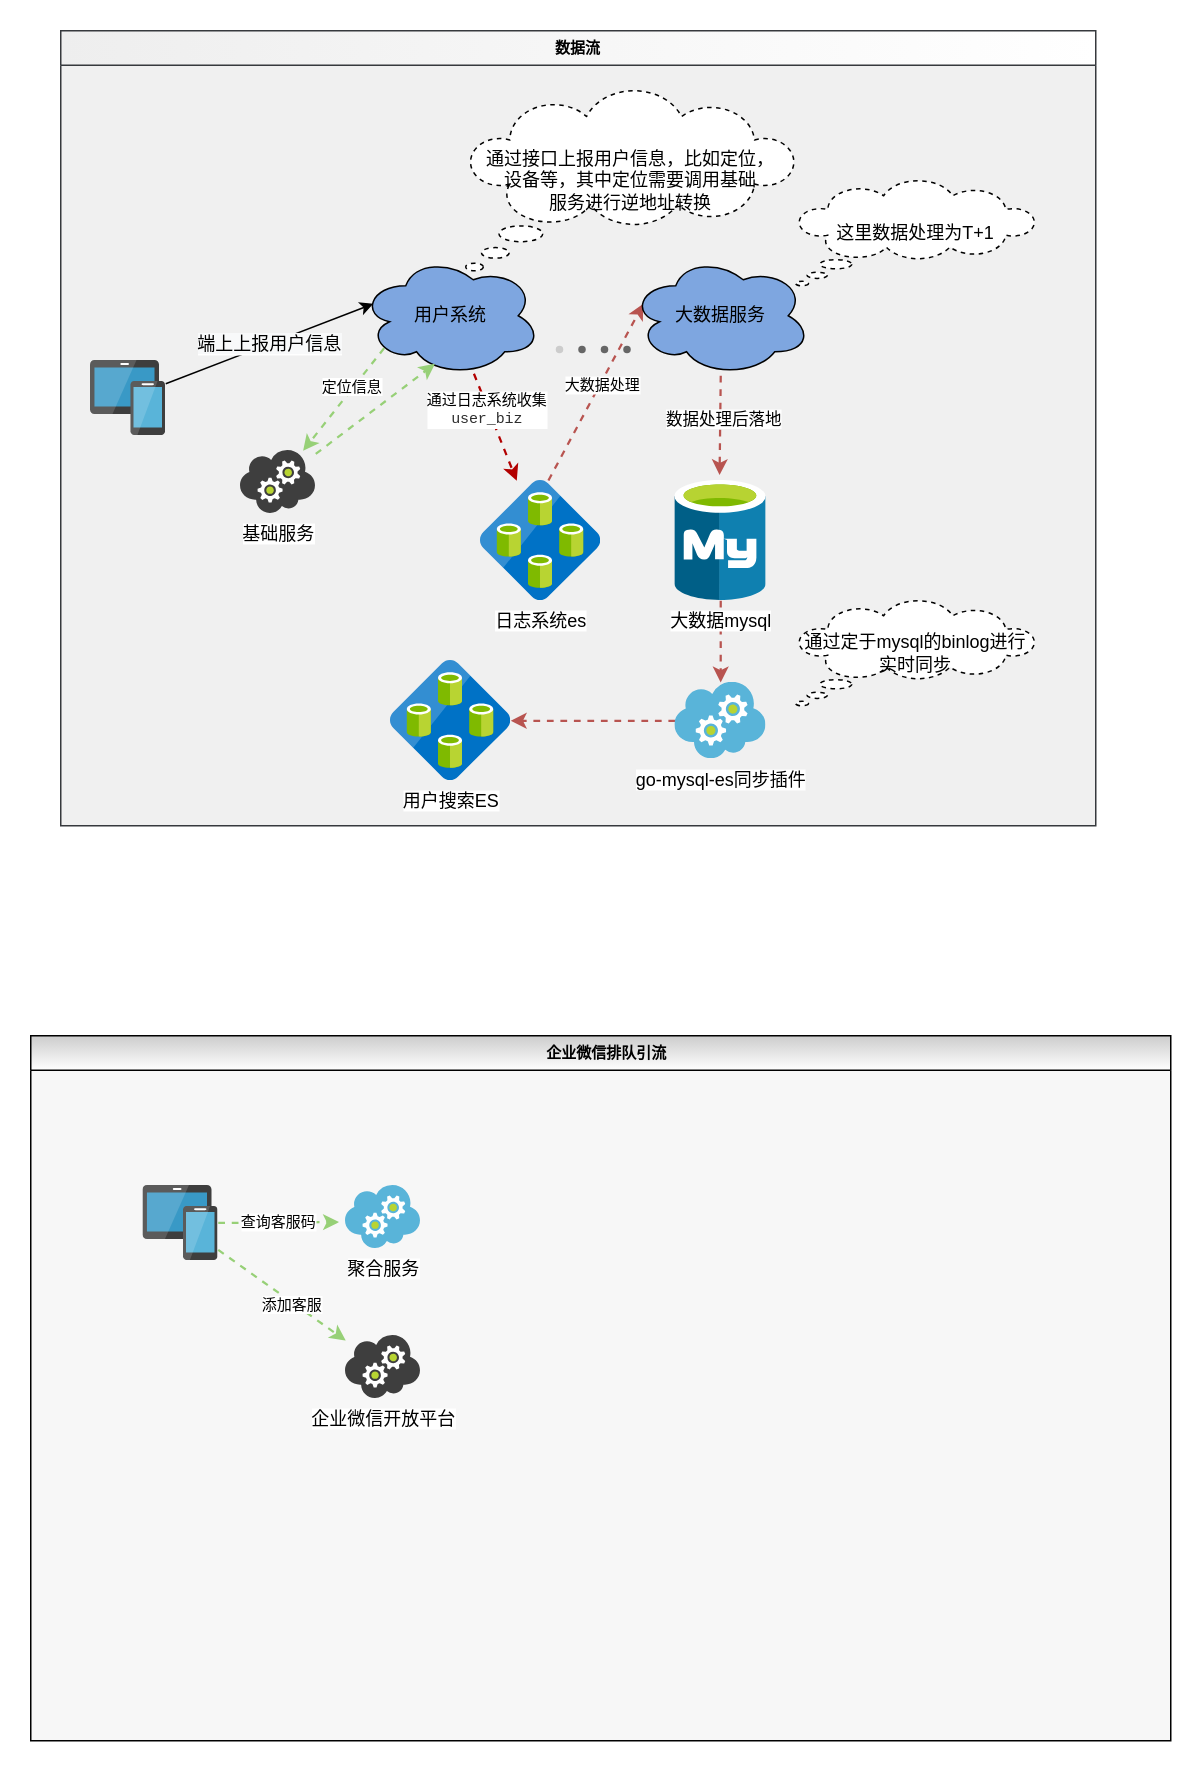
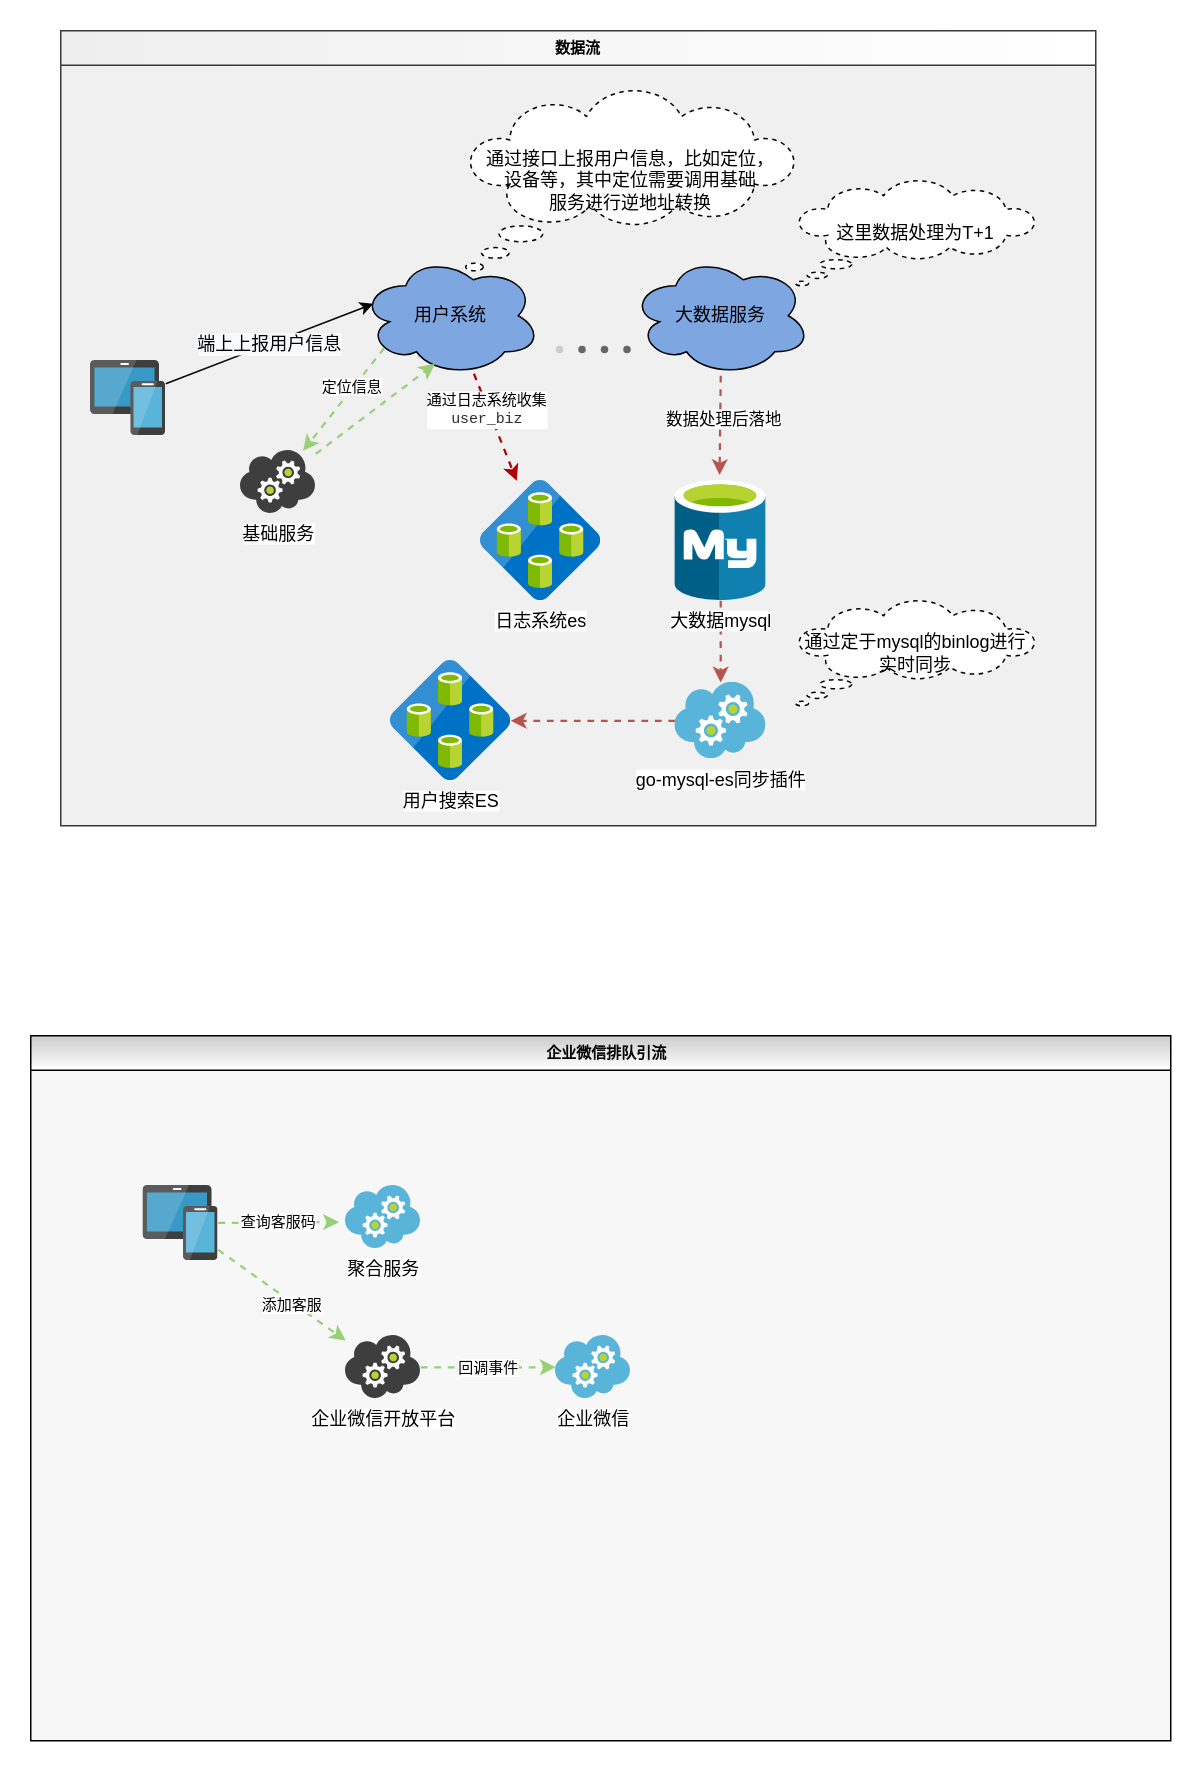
- <mxCell id="10" style="edgeStyle=none;rounded=1;orthogonalLoop=1;jettySize=auto;html=1;entryX=0.07;entryY=0.4;entryDx=0;entryDy=0;entryPerimeter=0;fillColor=#f8cecc;strokeColor=#b85450;dashed=1;strokeWidth=1.5;exitX=0.564;exitY=-0.002;exitDx=0;exitDy=0;exitPerimeter=0;" parent="1" source="17" target="14" edge="1"><mxGeometry relative="1" as="geometry"><mxPoint x="330" y="315.421" as="sourcePoint" /></mxGeometry></mxCell>
- <mxCell id="11" value="大数据处理" style="edgeLabel;html=1;align=center;verticalAlign=middle;resizable=0;points=[];fontSize=10;" parent="10" vertex="1" connectable="0"><mxGeometry x="0.089" y="-1" relative="1" as="geometry"><mxPoint as="offset" /></mxGeometry></mxCell>
+ <mxCell id="33" value="回调事件" style="edgeStyle=none;rounded=0;sketch=0;orthogonalLoop=1;jettySize=auto;html=1;shadow=0;dashed=1;fontSize=10;startFill=1;endFill=1;strokeColor=#97D077;strokeWidth=1.5;" parent="26" source="34" target="32" edge="1"><mxGeometry relative="1" as="geometry" /></mxCell>
+ <mxCell id="32" value="企业微信" style="sketch=0;aspect=fixed;html=1;points=[];align=center;image;fontSize=12;image=img/lib/mscae/Cloud_Services_Classic.svg;fillColor=#CCCCCC;gradientColor=#ffffff;gradientDirection=south;" parent="26" vertex="1"><mxGeometry x="350" y="200" width="50" height="42" as="geometry" /></mxCell>
